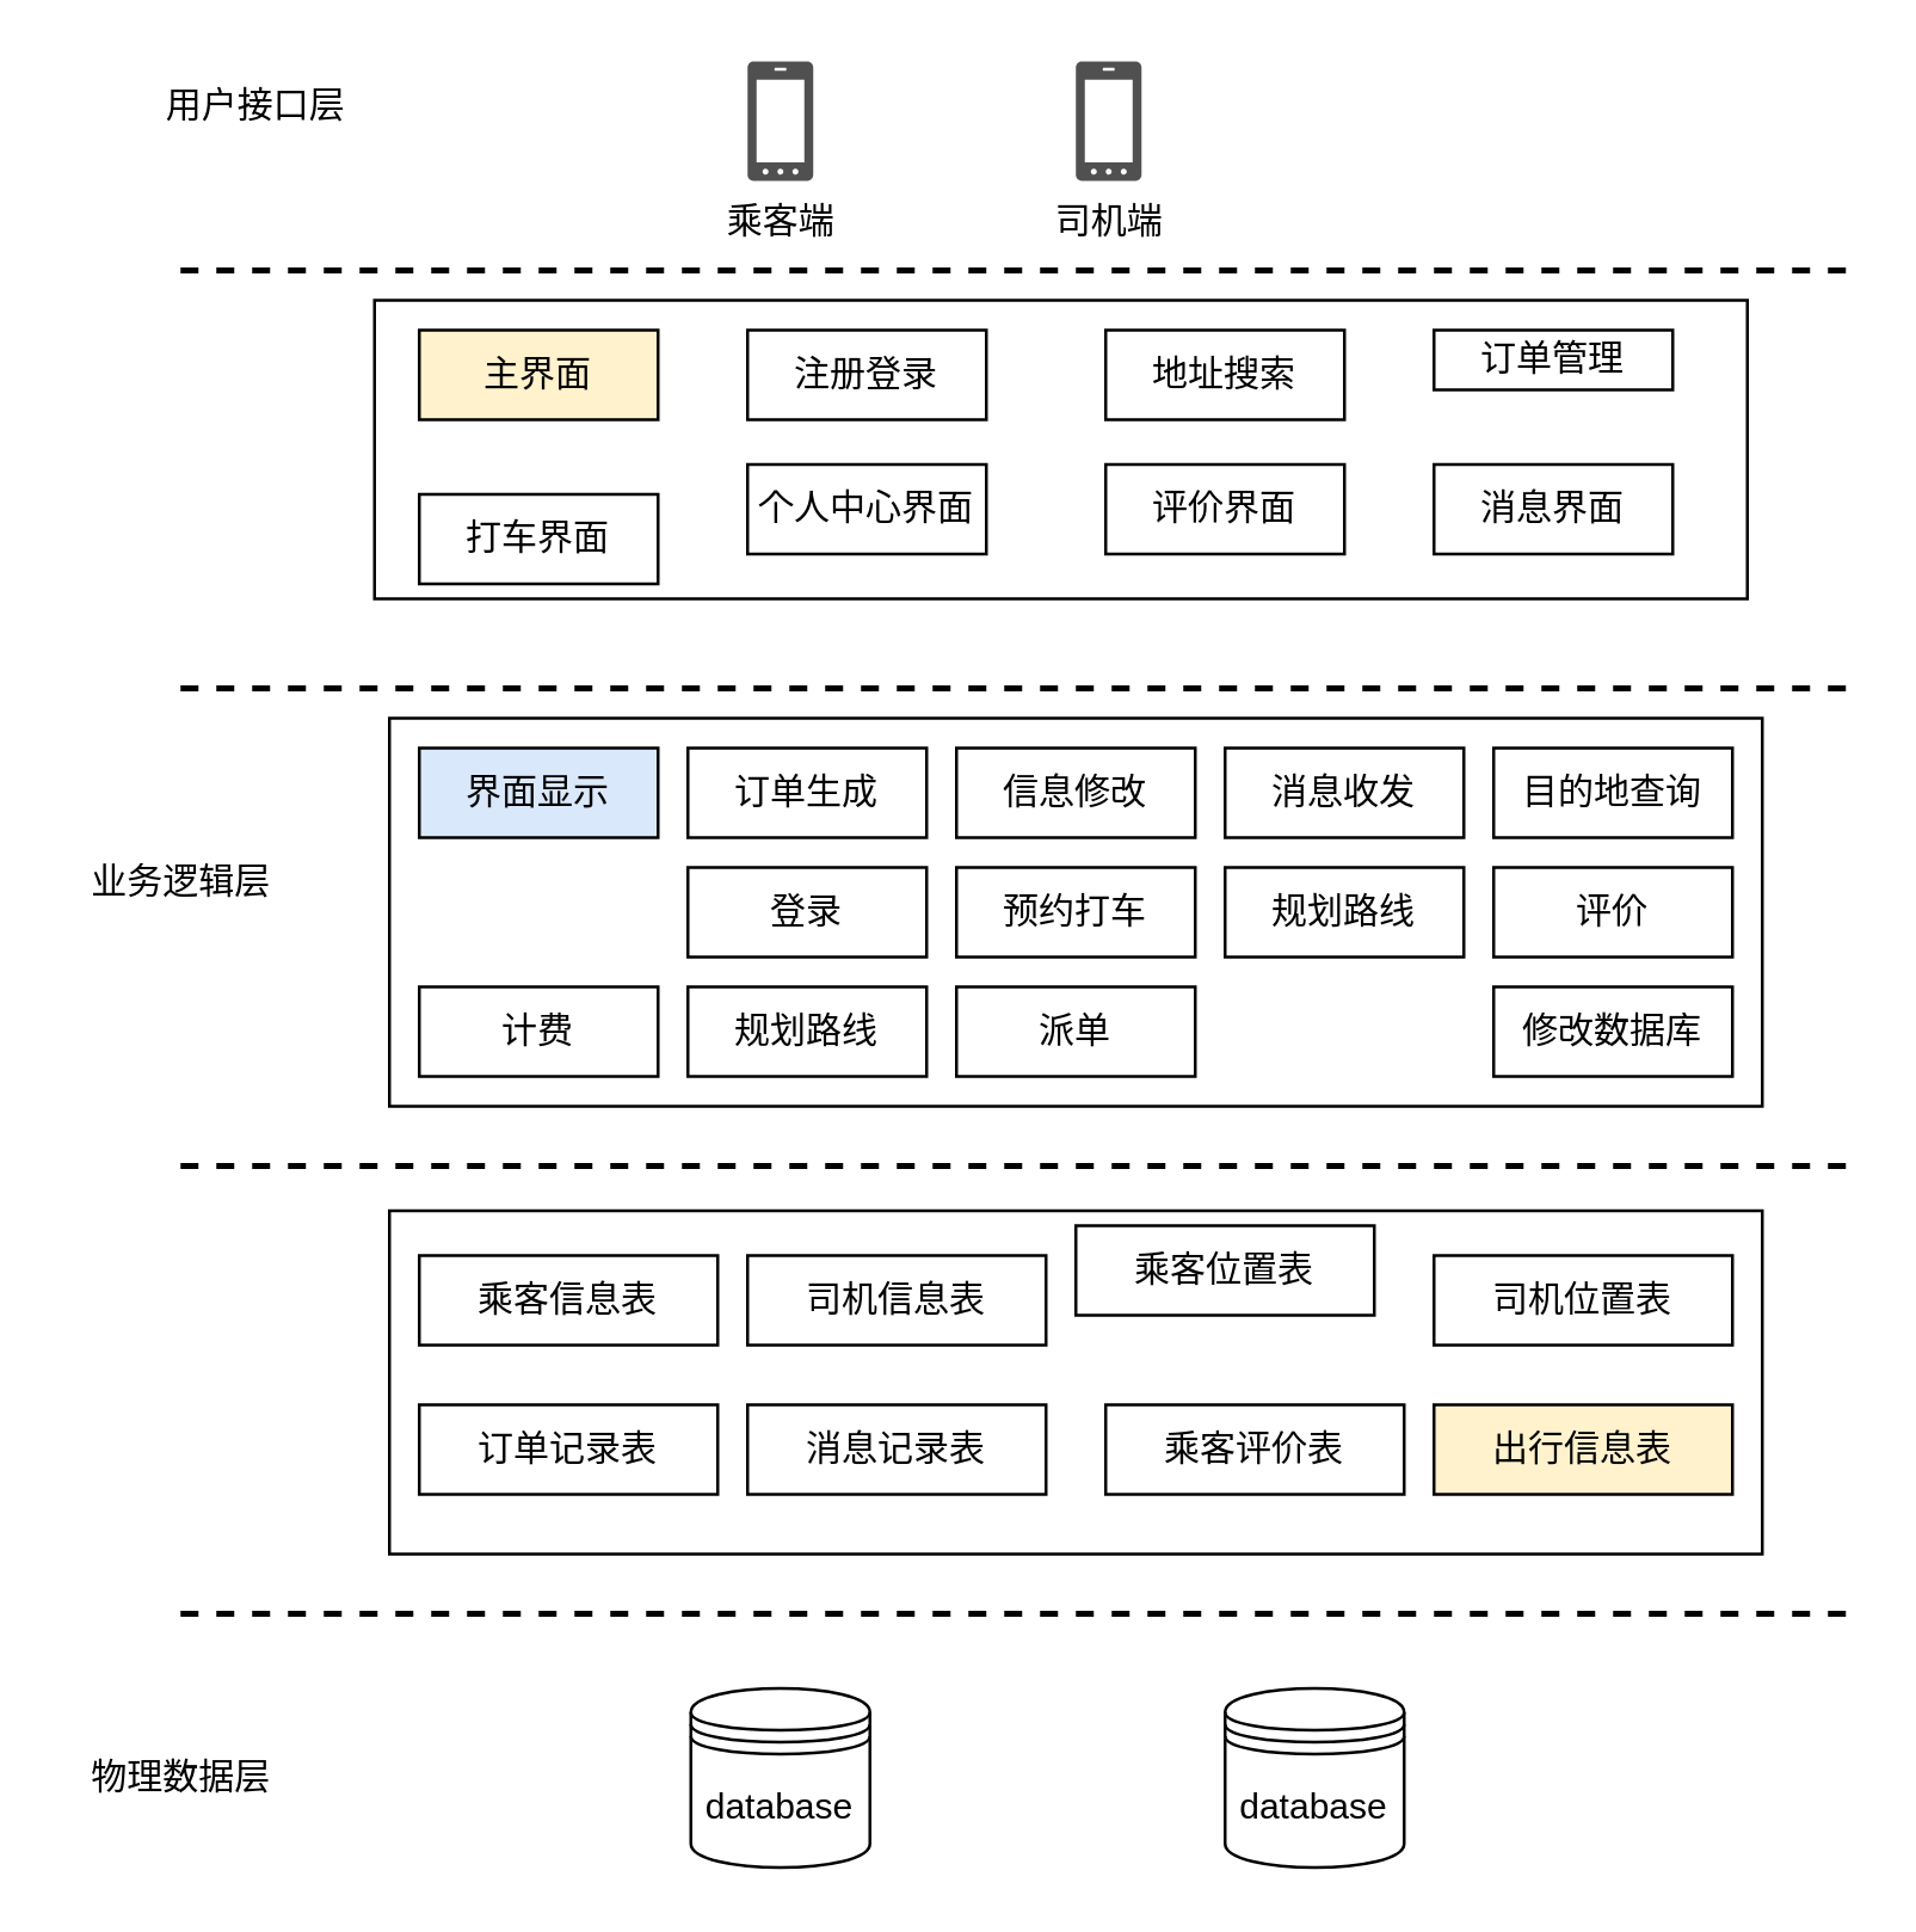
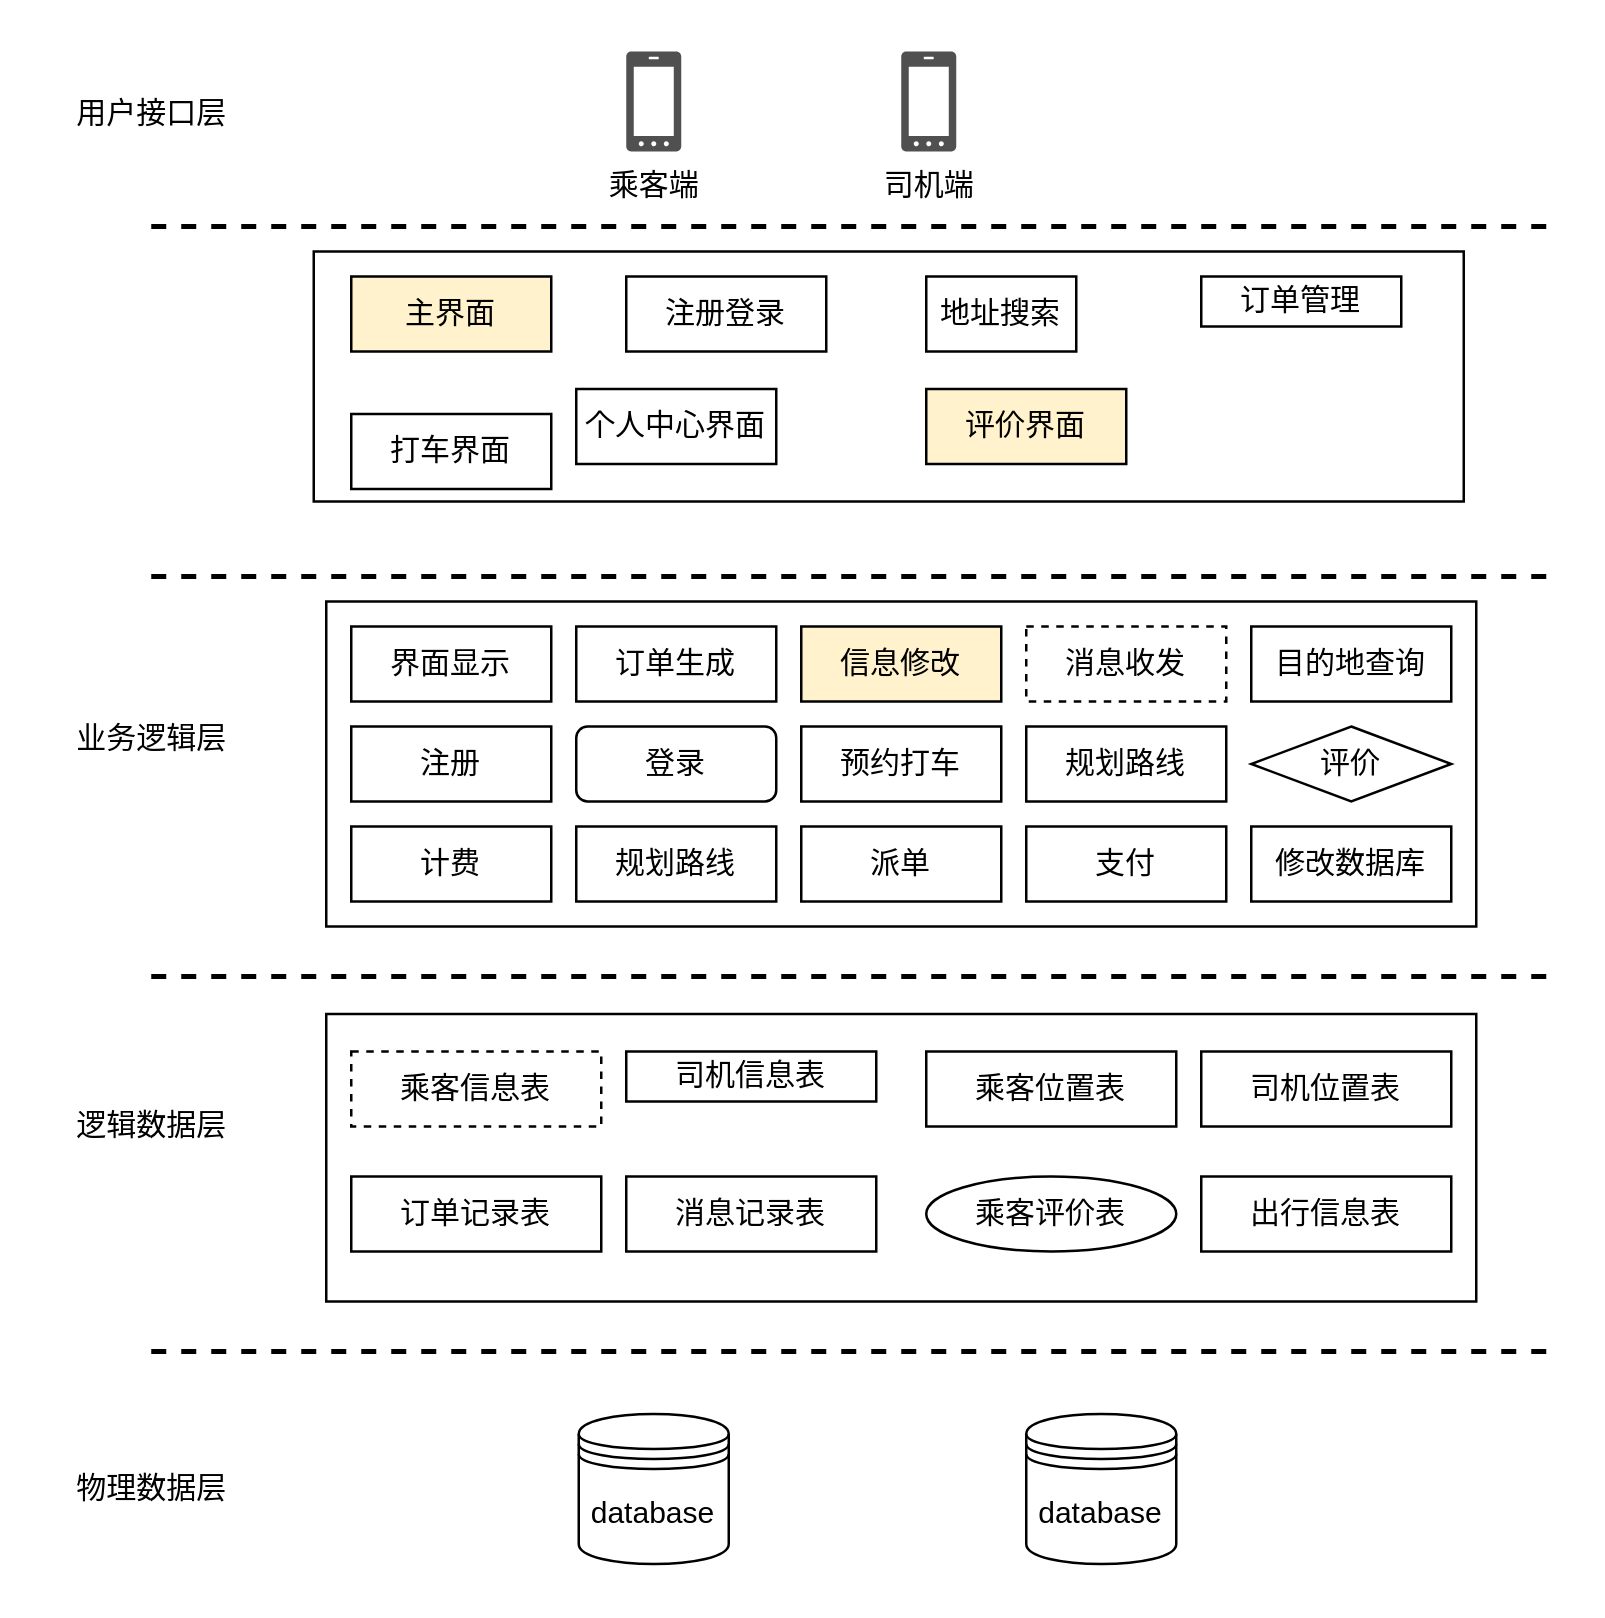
- <mxCell id="8" value="用户接口层" style="text;html=1;align=center;verticalAlign=middle;resizable=0;points=[];autosize=1;strokeColor=none;fillColor=none;" vertex="1" parent="1"><mxGeometry x="45" y="20" width="80" height="30" as="geometry" /></mxCell>
+ <mxCell id="8" value="用户接口层" style="text;html=1;align=center;verticalAlign=middle;resizable=0;points=[];autosize=1;strokeColor=none;fillColor=none;" vertex="1" parent="1"><mxGeometry x="20" y="30" width="80" height="30" as="geometry" /></mxCell>
- <mxCell id="13" value="地址搜索" style="rounded=0;whiteSpace=wrap;html=1;" vertex="1" parent="1"><mxGeometry x="370" y="110" width="80" height="30" as="geometry" /></mxCell>
+ <mxCell id="13" value="地址搜索" style="rounded=0;whiteSpace=wrap;html=1;" vertex="1" parent="1"><mxGeometry x="370" y="110" width="60" height="30" as="geometry" /></mxCell>
- <mxCell id="15" value="个人中心界面" style="rounded=0;whiteSpace=wrap;html=1;" vertex="1" parent="1"><mxGeometry x="250" y="155" width="80" height="30" as="geometry" /></mxCell>
+ <mxCell id="15" value="个人中心界面" style="rounded=0;whiteSpace=wrap;html=1;" vertex="1" parent="1"><mxGeometry x="230" y="155" width="80" height="30" as="geometry" /></mxCell>
- <mxCell id="16" value="评价界面" style="rounded=0;whiteSpace=wrap;html=1;" vertex="1" parent="1"><mxGeometry x="370" y="155" width="80" height="30" as="geometry" /></mxCell>
+ <mxCell id="16" value="评价界面" style="rounded=0;whiteSpace=wrap;html=1;fillColor=#fff2cc;" vertex="1" parent="1"><mxGeometry x="370" y="155" width="80" height="30" as="geometry" /></mxCell>
- <mxCell id="17" value="消息界面" style="rounded=0;whiteSpace=wrap;html=1;" vertex="1" parent="1"><mxGeometry x="480" y="155" width="80" height="30" as="geometry" /></mxCell>
- <mxCell id="20" value="界面显示" style="rounded=0;whiteSpace=wrap;html=1;fillColor=#dae8fc;" vertex="1" parent="1"><mxGeometry x="140" y="250" width="80" height="30" as="geometry" /></mxCell>
+ <mxCell id="20" value="界面显示" style="rounded=0;whiteSpace=wrap;html=1;" vertex="1" parent="1"><mxGeometry x="140" y="250" width="80" height="30" as="geometry" /></mxCell>
- <mxCell id="22" value="信息修改" style="rounded=0;whiteSpace=wrap;html=1;" vertex="1" parent="1"><mxGeometry x="320" y="250" width="80" height="30" as="geometry" /></mxCell>
+ <mxCell id="22" value="信息修改" style="rounded=0;whiteSpace=wrap;html=1;fillColor=#fff2cc;" vertex="1" parent="1"><mxGeometry x="320" y="250" width="80" height="30" as="geometry" /></mxCell>
- <mxCell id="23" value="消息收发" style="rounded=0;whiteSpace=wrap;html=1;" vertex="1" parent="1"><mxGeometry x="410" y="250" width="80" height="30" as="geometry" /></mxCell>
+ <mxCell id="23" value="消息收发" style="rounded=0;whiteSpace=wrap;html=1;dashed=1;" vertex="1" parent="1"><mxGeometry x="410" y="250" width="80" height="30" as="geometry" /></mxCell>
+ <mxCell id="25" value="注册" style="rounded=0;whiteSpace=wrap;html=1;" vertex="1" parent="1"><mxGeometry x="140" y="290" width="80" height="30" as="geometry" /></mxCell>
- <mxCell id="26" value="登录" style="rounded=0;whiteSpace=wrap;html=1;" vertex="1" parent="1"><mxGeometry x="230" y="290" width="80" height="30" as="geometry" /></mxCell>
+ <mxCell id="26" value="登录" style="whiteSpace=wrap;html=1;rounded=1;" vertex="1" parent="1"><mxGeometry x="230" y="290" width="80" height="30" as="geometry" /></mxCell>
- <mxCell id="29" value="评价" style="rounded=0;whiteSpace=wrap;html=1;" vertex="1" parent="1"><mxGeometry x="500" y="290" width="80" height="30" as="geometry" /></mxCell>
+ <mxCell id="29" value="评价" style="rhombus;whiteSpace=wrap;html=1;" vertex="1" parent="1"><mxGeometry x="500" y="290" width="80" height="30" as="geometry" /></mxCell>
+ <mxCell id="33" value="支付" style="rounded=0;whiteSpace=wrap;html=1;" vertex="1" parent="1"><mxGeometry x="410" y="330" width="80" height="30" as="geometry" /></mxCell>
- <mxCell id="39" value="乘客位置表" style="rounded=0;whiteSpace=wrap;html=1;" vertex="1" parent="1"><mxGeometry x="360" y="410" width="100" height="30" as="geometry" /></mxCell>
+ <mxCell id="39" value="乘客位置表" style="rounded=0;whiteSpace=wrap;html=1;" vertex="1" parent="1"><mxGeometry x="370" y="420" width="100" height="30" as="geometry" /></mxCell>
- <mxCell id="37" value="乘客信息表" style="rounded=0;whiteSpace=wrap;html=1;" vertex="1" parent="1"><mxGeometry x="140" y="420" width="100" height="30" as="geometry" /></mxCell>
+ <mxCell id="37" value="乘客信息表" style="rounded=0;whiteSpace=wrap;html=1;dashed=1;" vertex="1" parent="1"><mxGeometry x="140" y="420" width="100" height="30" as="geometry" /></mxCell>
- <mxCell id="38" value="司机信息表" style="rounded=0;whiteSpace=wrap;html=1;" vertex="1" parent="1"><mxGeometry x="250" y="420" width="100" height="30" as="geometry" /></mxCell>
+ <mxCell id="38" value="司机信息表" style="rounded=0;whiteSpace=wrap;html=1;" vertex="1" parent="1"><mxGeometry x="250" y="420" width="100" height="20" as="geometry" /></mxCell>
+ <mxCell id="35" value="逻辑数据层" style="text;html=1;align=center;verticalAlign=middle;resizable=0;points=[];autosize=1;strokeColor=none;fillColor=none;" vertex="1" parent="1"><mxGeometry x="20" y="435" width="80" height="30" as="geometry" /></mxCell>
- <mxCell id="43" value="乘客评价表" style="rounded=0;whiteSpace=wrap;html=1;" vertex="1" parent="1"><mxGeometry x="370" y="470" width="100" height="30" as="geometry" /></mxCell>
+ <mxCell id="43" value="乘客评价表" style="ellipse;whiteSpace=wrap;html=1;" vertex="1" parent="1"><mxGeometry x="370" y="470" width="100" height="30" as="geometry" /></mxCell>
- <mxCell id="44" value="出行信息表" style="rounded=0;whiteSpace=wrap;html=1;fillColor=#fff2cc;" vertex="1" parent="1"><mxGeometry x="480" y="470" width="100" height="30" as="geometry" /></mxCell>
+ <mxCell id="44" value="出行信息表" style="rounded=0;whiteSpace=wrap;html=1;" vertex="1" parent="1"><mxGeometry x="480" y="470" width="100" height="30" as="geometry" /></mxCell>
